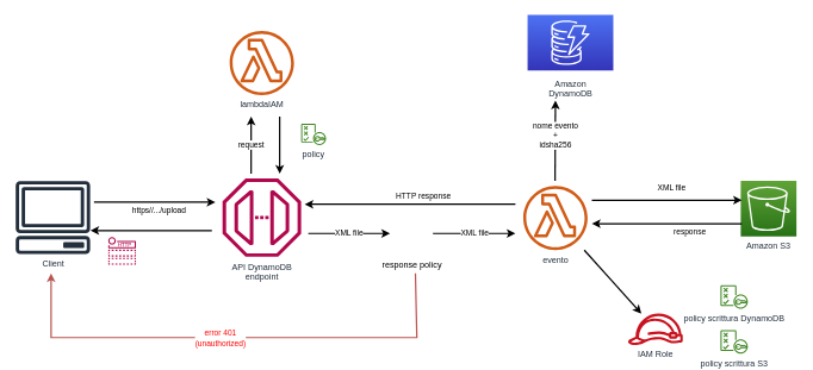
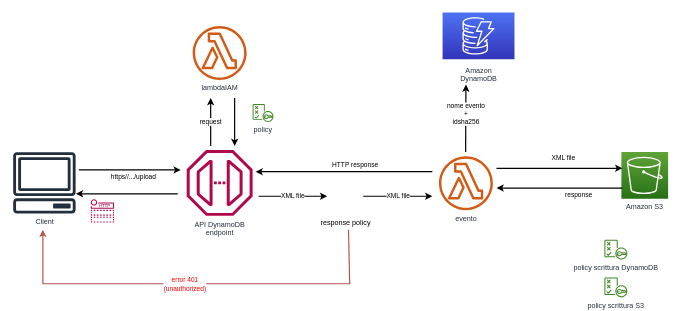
- <mxCell id="16" value="" style="endArrow=classic;html=1;rounded=0;fontFamily=Helvetica;fontColor=#000000;strokeWidth=2;" parent="1" source="2" target="5" edge="1"><mxGeometry width="50" height="50" relative="1" as="geometry"><mxPoint x="717" y="390.38" as="sourcePoint" /><mxPoint x="767" y="340.38" as="targetPoint" /></mxGeometry></mxCell>
- <mxCell id="5" value="IAM Role" style="outlineConnect=0;fontColor=#232F3E;gradientColor=none;fillColor=#C7131F;strokeColor=none;dashed=0;verticalLabelPosition=bottom;verticalAlign=top;align=center;html=1;fontSize=12;fontStyle=0;aspect=fixed;pointerEvents=1;shape=mxgraph.aws4.role;labelBackgroundColor=#ffffff;" parent="1" vertex="1"><mxGeometry x="877" y="439.38" width="78" height="44" as="geometry" /></mxCell>
